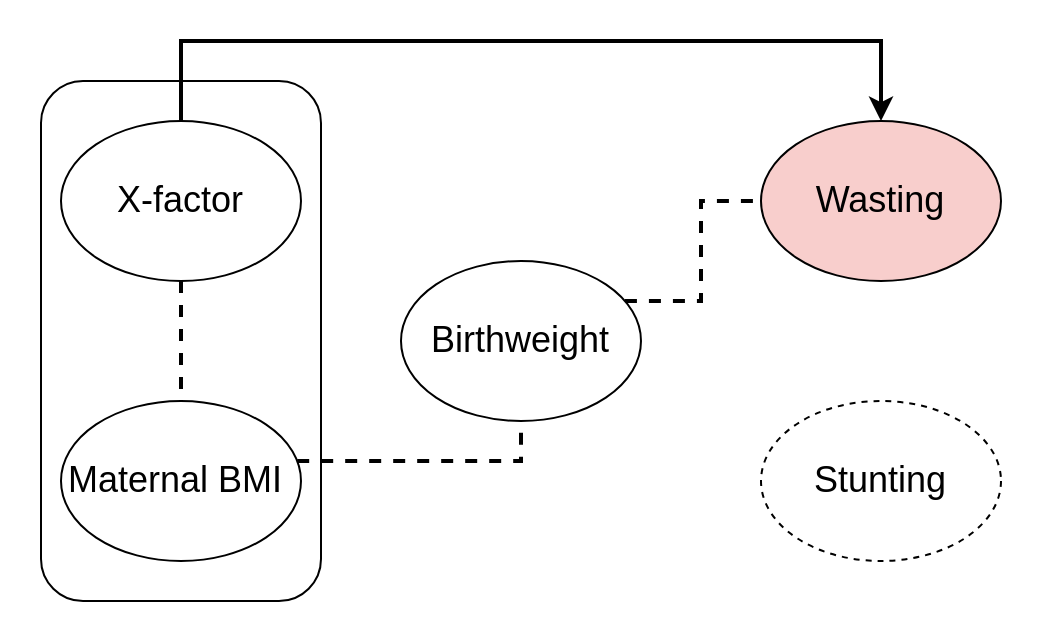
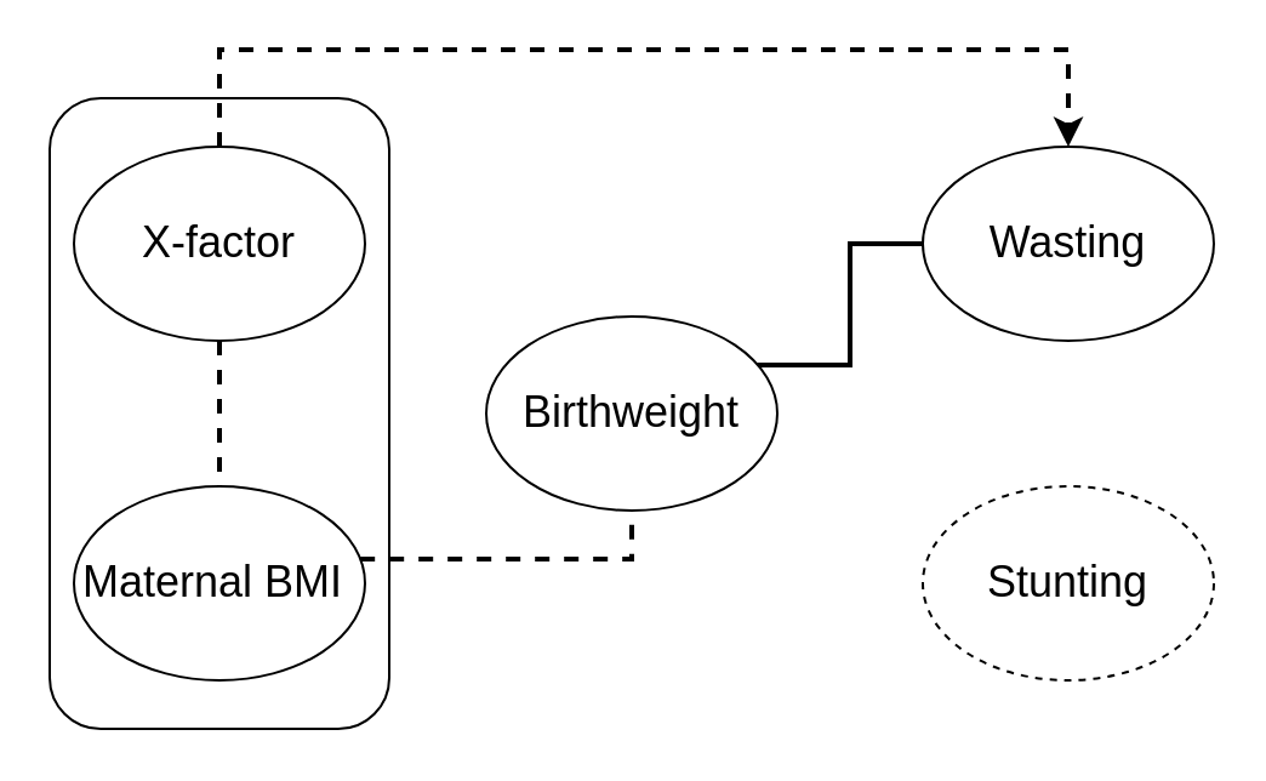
- <mxCell id="4" style="edgeStyle=orthogonalEdgeStyle;rounded=0;orthogonalLoop=1;jettySize=auto;html=1;entryX=0.5;entryY=0;entryDx=0;entryDy=0;fontSize=18;endArrow=classic;endFill=1;strokeColor=default;strokeWidth=2;" edge="1" parent="1" source="5" target="11"><mxGeometry relative="1" as="geometry"><Array as="points"><mxPoint x="90" y="20" /><mxPoint x="440" y="20" /></Array></mxGeometry></mxCell>
+ <mxCell id="4" style="edgeStyle=orthogonalEdgeStyle;rounded=0;orthogonalLoop=1;jettySize=auto;html=1;entryX=0.5;entryY=0;entryDx=0;entryDy=0;fontSize=18;endArrow=classic;endFill=1;strokeColor=default;strokeWidth=2;dashed=1;" edge="1" parent="1" source="5" target="11"><mxGeometry relative="1" as="geometry"><Array as="points"><mxPoint x="90" y="20" /><mxPoint x="440" y="20" /></Array></mxGeometry></mxCell>
- <mxCell id="11" value="Wasting" style="ellipse;whiteSpace=wrap;html=1;fontSize=18;strokeWidth=1;fillColor=#f8cecc;" vertex="1" parent="1"><mxGeometry x="380" y="60" width="120" height="80" as="geometry" /></mxCell>
+ <mxCell id="11" value="Wasting" style="ellipse;whiteSpace=wrap;html=1;fontSize=18;strokeWidth=1;" vertex="1" parent="1"><mxGeometry x="380" y="60" width="120" height="80" as="geometry" /></mxCell>
- <mxCell id="8" style="edgeStyle=orthogonalEdgeStyle;rounded=0;orthogonalLoop=1;jettySize=auto;html=1;entryX=0;entryY=0.5;entryDx=0;entryDy=0;dashed=1;endArrow=none;endFill=0;strokeColor=default;exitX=0.833;exitY=0.25;exitDx=0;exitDy=0;exitPerimeter=0;fontSize=18;strokeWidth=2;" edge="1" parent="1" source="9" target="11"><mxGeometry relative="1" as="geometry" /></mxCell>
+ <mxCell id="8" style="edgeStyle=orthogonalEdgeStyle;rounded=0;orthogonalLoop=1;jettySize=auto;html=1;entryX=0;entryY=0.5;entryDx=0;entryDy=0;dashed=0;endArrow=none;endFill=0;strokeColor=default;exitX=0.833;exitY=0.25;exitDx=0;exitDy=0;exitPerimeter=0;fontSize=18;strokeWidth=2;" edge="1" parent="1" source="9" target="11"><mxGeometry relative="1" as="geometry" /></mxCell>
